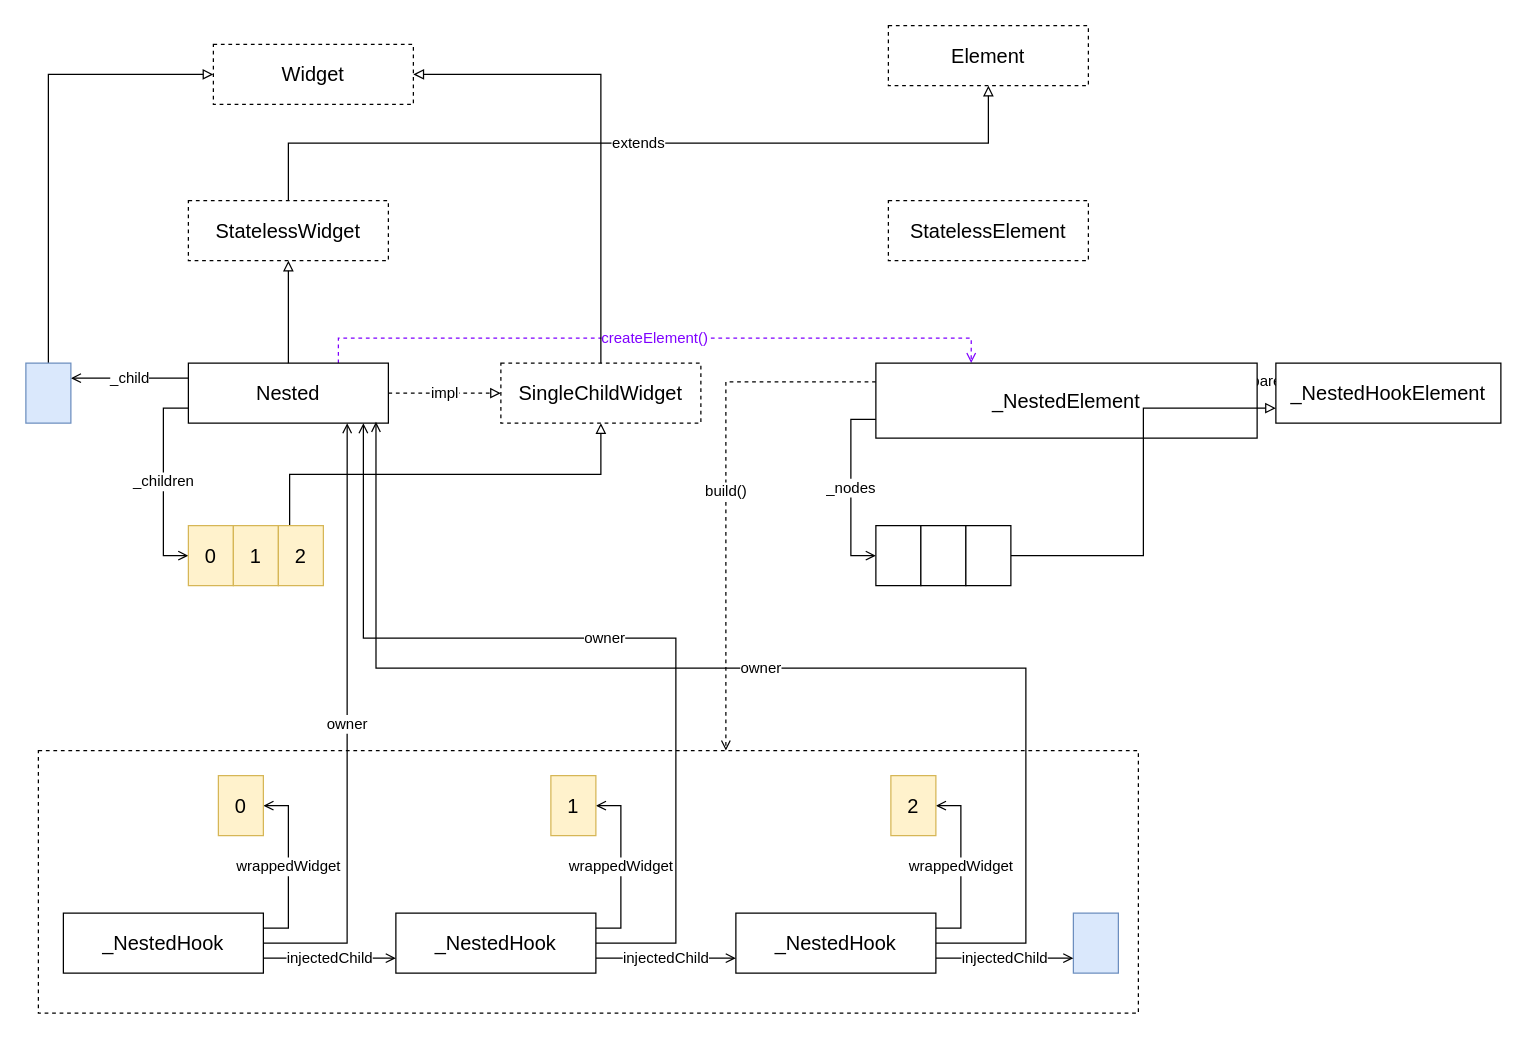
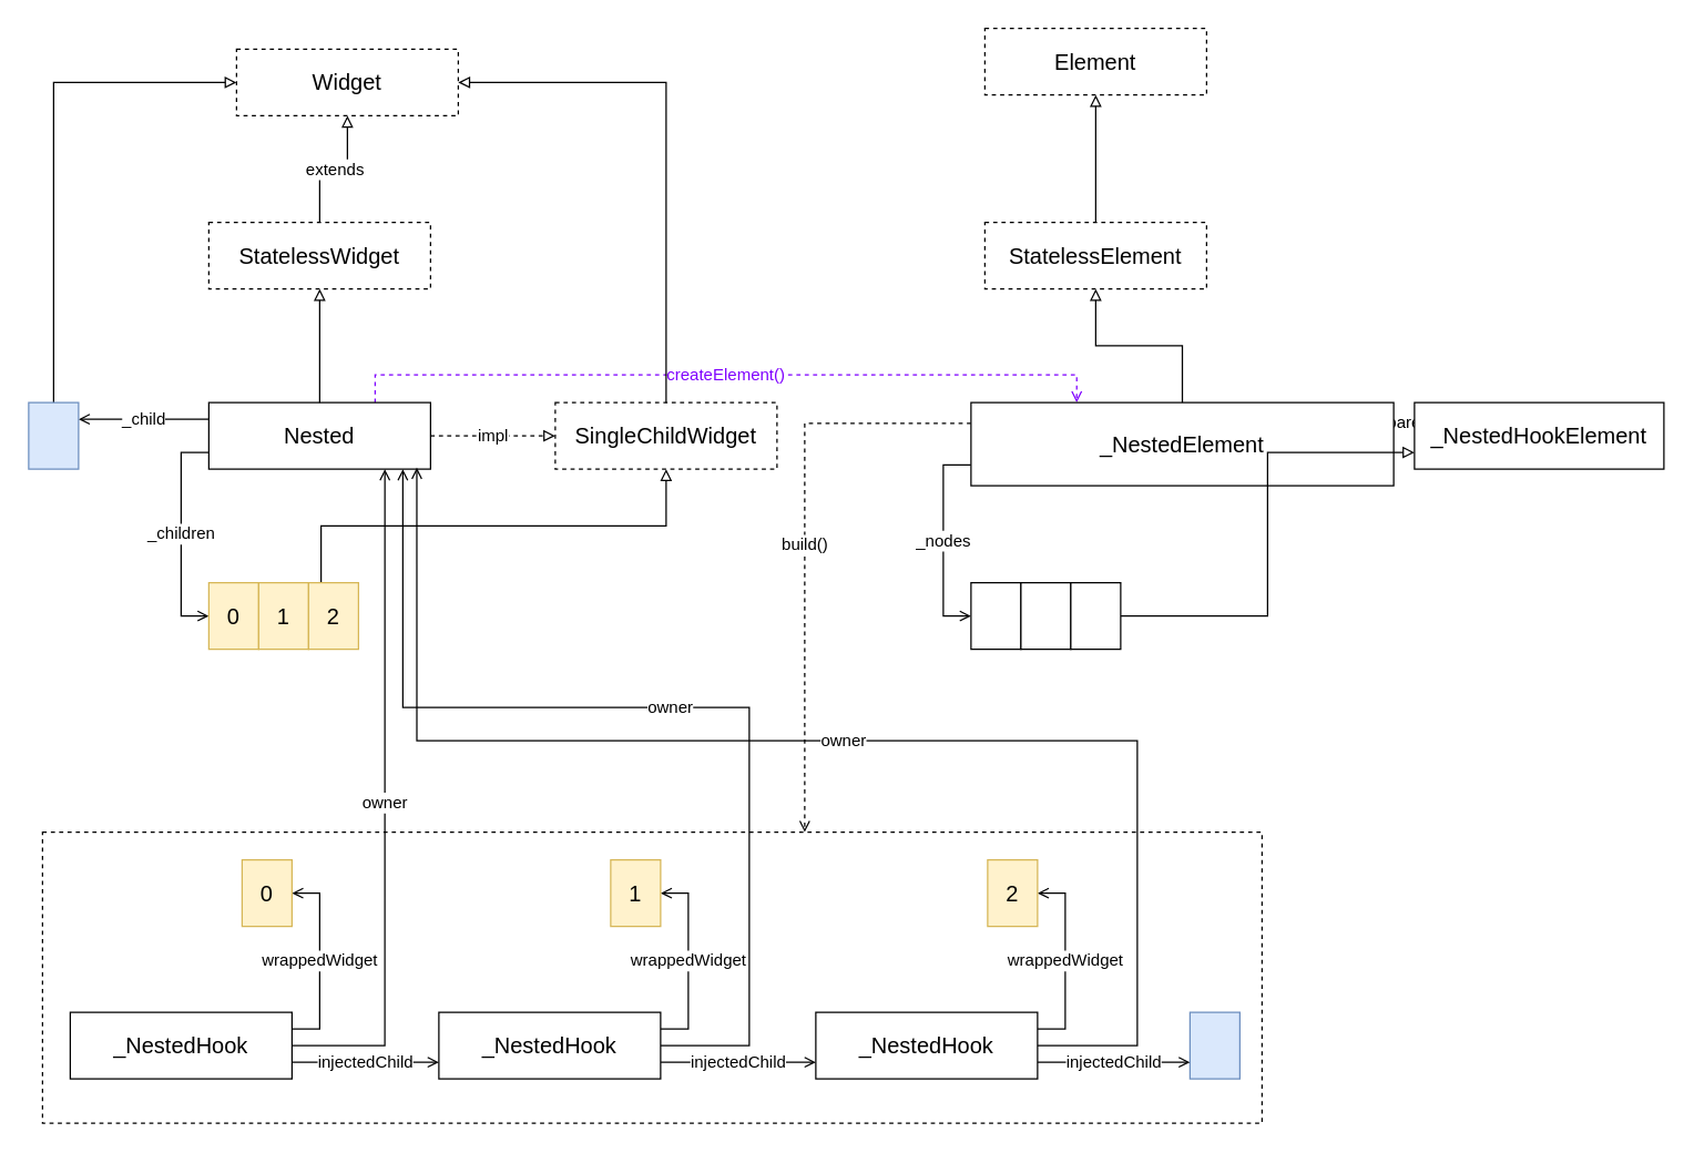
- <mxCell id="11" value="extends" style="edgeStyle=orthogonalEdgeStyle;rounded=0;orthogonalLoop=1;jettySize=auto;html=1;exitX=0.5;exitY=0;exitDx=0;exitDy=0;fontSize=12;endArrow=block;endFill=0;" edge="1" parent="1" source="13" target="24"><mxGeometry relative="1" as="geometry" /></mxCell>
+ <mxCell id="11" value="extends" style="edgeStyle=orthogonalEdgeStyle;rounded=0;orthogonalLoop=1;jettySize=auto;html=1;exitX=0.5;exitY=0;exitDx=0;exitDy=0;entryX=0.5;entryY=1;entryDx=0;entryDy=0;fontSize=12;endArrow=block;endFill=0;" edge="1" parent="1" source="13" target="10"><mxGeometry relative="1" as="geometry" /></mxCell>
+ <mxCell id="22" style="edgeStyle=orthogonalEdgeStyle;rounded=0;orthogonalLoop=1;jettySize=auto;html=1;endArrow=block;endFill=0;fontSize=12;" edge="1" parent="1" source="23" target="24"><mxGeometry relative="1" as="geometry" /></mxCell>
+ <mxCell id="25" style="edgeStyle=orthogonalEdgeStyle;rounded=0;orthogonalLoop=1;jettySize=auto;html=1;exitX=0.5;exitY=0;exitDx=0;exitDy=0;entryX=0.5;entryY=1;entryDx=0;entryDy=0;endArrow=block;endFill=0;fontSize=12;" edge="1" parent="1" source="28" target="23"><mxGeometry relative="1" as="geometry" /></mxCell>
